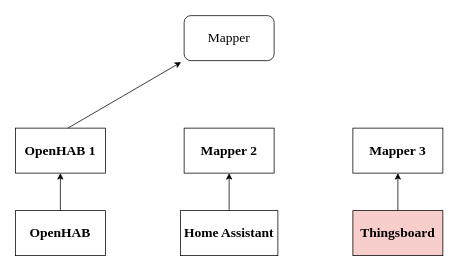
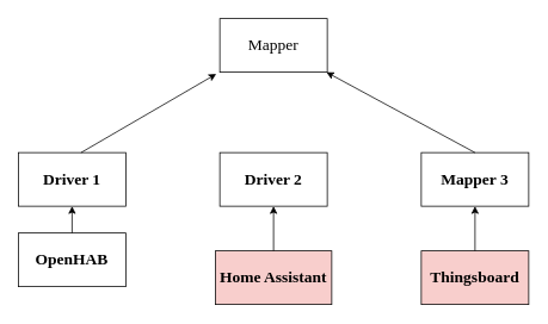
- <mxCell id="11" value="&lt;font style=&quot;font-size: 18px&quot; face=&quot;Times New Roman&quot;&gt;Mapper&lt;/font&gt;" style="whiteSpace=wrap;html=1;rounded=1;" vertex="1" parent="1"><mxGeometry x="245" y="20" width="120" height="60" as="geometry" /></mxCell>
+ <mxCell id="11" value="&lt;font style=&quot;font-size: 18px&quot; face=&quot;Times New Roman&quot;&gt;Mapper&lt;/font&gt;" style="rounded=0;whiteSpace=wrap;html=1;" vertex="1" parent="1"><mxGeometry x="245" y="20" width="120" height="60" as="geometry" /></mxCell>
+ <mxCell id="13" value="" style="endArrow=classic;html=1;entryX=0.992;entryY=1;entryDx=0;entryDy=0;entryPerimeter=0;exitX=0.5;exitY=0;exitDx=0;exitDy=0;" edge="1" parent="1" source="7" target="11"><mxGeometry width="50" height="50" relative="1" as="geometry"><mxPoint x="450" y="120" as="sourcePoint" /><mxPoint x="500" y="70" as="targetPoint" /></mxGeometry></mxCell>
- <mxCell id="5" value="&lt;h4 style=&quot;font-size: 18px&quot;&gt;&lt;font style=&quot;font-size: 18px&quot; face=&quot;Times New Roman&quot;&gt;OpenHAB 1&lt;/font&gt;&lt;/h4&gt;" style="rounded=0;whiteSpace=wrap;html=1;" vertex="1" parent="1"><mxGeometry x="20" y="170" width="120" height="60" as="geometry" /></mxCell>
+ <mxCell id="5" value="&lt;h4 style=&quot;font-size: 18px&quot;&gt;&lt;font style=&quot;font-size: 18px&quot; face=&quot;Times New Roman&quot;&gt;Driver 1&lt;/font&gt;&lt;/h4&gt;" style="rounded=0;whiteSpace=wrap;html=1;" vertex="1" parent="1"><mxGeometry x="20" y="170" width="120" height="60" as="geometry" /></mxCell>
- <mxCell id="6" value="&lt;h4 style=&quot;font-size: 18px&quot;&gt;&lt;font style=&quot;font-size: 18px&quot; face=&quot;Times New Roman&quot;&gt;Mapper 2&lt;br&gt;&lt;/font&gt;&lt;/h4&gt;" style="rounded=0;whiteSpace=wrap;html=1;" vertex="1" parent="1"><mxGeometry x="245" y="170" width="120" height="60" as="geometry" /></mxCell>
+ <mxCell id="6" value="&lt;h4 style=&quot;font-size: 18px&quot;&gt;&lt;font style=&quot;font-size: 18px&quot; face=&quot;Times New Roman&quot;&gt;Driver 2&lt;br&gt;&lt;/font&gt;&lt;/h4&gt;" style="rounded=0;whiteSpace=wrap;html=1;" vertex="1" parent="1"><mxGeometry x="245" y="170" width="120" height="60" as="geometry" /></mxCell>
- <mxCell id="2" value="&lt;h4 style=&quot;font-size: 18px&quot;&gt;&lt;font style=&quot;font-size: 18px&quot; face=&quot;Times New Roman&quot;&gt;OpenHAB&lt;/font&gt;&lt;/h4&gt;" style="rounded=0;whiteSpace=wrap;html=1;" vertex="1" parent="1"><mxGeometry x="20" y="280" width="120" height="60" as="geometry" /></mxCell>
+ <mxCell id="2" value="&lt;h4 style=&quot;font-size: 18px&quot;&gt;&lt;font style=&quot;font-size: 18px&quot; face=&quot;Times New Roman&quot;&gt;OpenHAB&lt;/font&gt;&lt;/h4&gt;" style="rounded=0;whiteSpace=wrap;html=1;" vertex="1" parent="1"><mxGeometry x="20" y="260" width="120" height="60" as="geometry" /></mxCell>
- <mxCell id="3" value="&lt;h4 style=&quot;font-size: 18px&quot;&gt;&lt;font style=&quot;font-size: 18px&quot; face=&quot;Times New Roman&quot;&gt;Home Assistant&lt;/font&gt;&lt;/h4&gt;" style="rounded=0;whiteSpace=wrap;html=1;" vertex="1" parent="1"><mxGeometry x="240" y="280" width="130" height="60" as="geometry" /></mxCell>
+ <mxCell id="3" value="&lt;h4 style=&quot;font-size: 18px&quot;&gt;&lt;font style=&quot;font-size: 18px&quot; face=&quot;Times New Roman&quot;&gt;Home Assistant&lt;/font&gt;&lt;/h4&gt;" style="rounded=0;whiteSpace=wrap;html=1;fillColor=#f8cecc;" vertex="1" parent="1"><mxGeometry x="240" y="280" width="130" height="60" as="geometry" /></mxCell>
